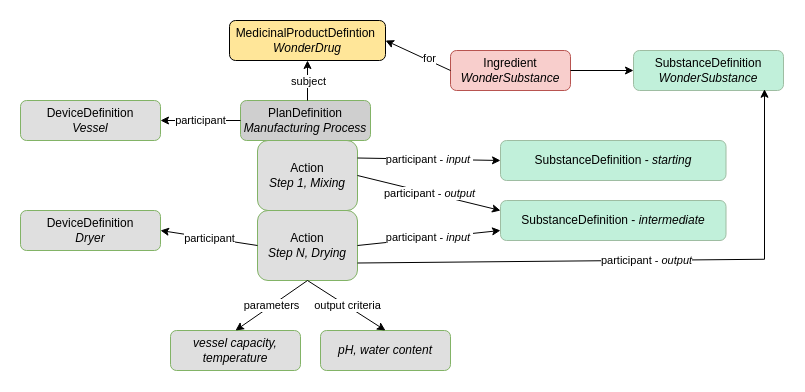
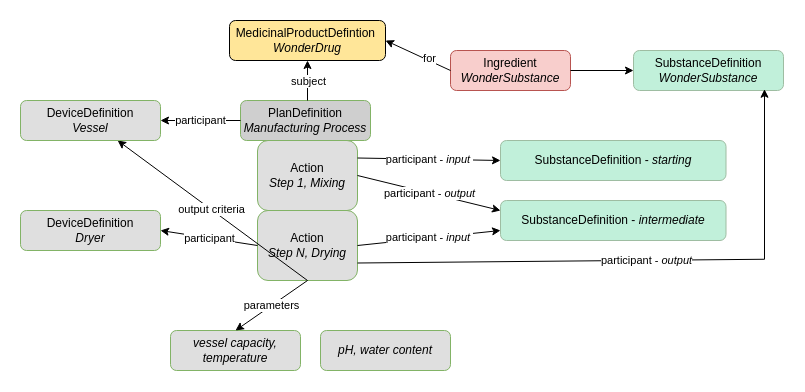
- <mxCell id="23" value="output criteria" style="endArrow=classic;html=1;rounded=0;exitX=0.5;exitY=1;exitDx=0;exitDy=0;entryX=0.5;entryY=0;entryDx=0;entryDy=0;" edge="1" parent="1" source="5" target="22"><mxGeometry x="0.008" width="50" height="50" relative="1" as="geometry"><mxPoint x="317" y="290" as="sourcePoint" /><mxPoint x="415" y="340" as="targetPoint" /><mxPoint as="offset" /></mxGeometry></mxCell>
+ <mxCell id="23" value="output criteria" style="endArrow=classic;html=1;rounded=0;exitX=0.5;exitY=1;exitDx=0;exitDy=0;" edge="1" parent="1" source="5" target="24"><mxGeometry x="0.008" width="50" height="50" relative="1" as="geometry"><mxPoint x="317" y="290" as="sourcePoint" /><mxPoint x="415" y="340" as="targetPoint" /><mxPoint as="offset" /></mxGeometry></mxCell>
